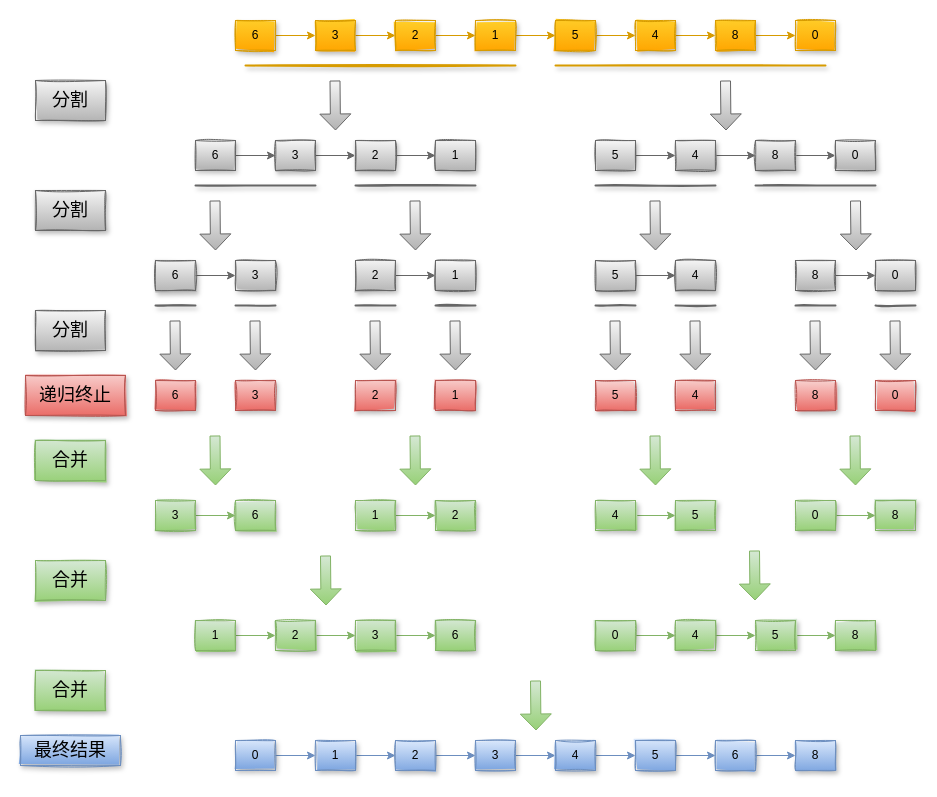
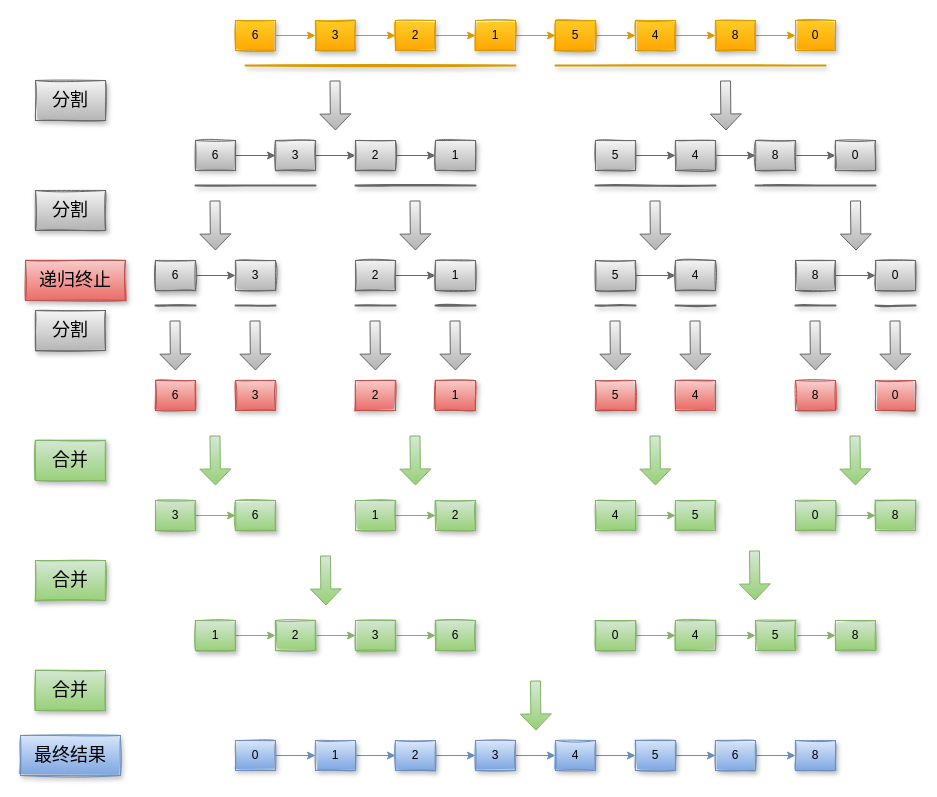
- <mxCell id="94" value="&lt;span style=&quot;font-size: 18px&quot;&gt;递归终止&lt;/span&gt;" style="text;html=1;strokeColor=#b85450;fillColor=#f8cecc;align=center;verticalAlign=middle;whiteSpace=wrap;rounded=0;shadow=1;glass=0;sketch=1;gradientColor=#ea6b66;" vertex="1" parent="1"><mxGeometry x="25" y="375" width="100" height="40" as="geometry" /></mxCell>
+ <mxCell id="94" value="&lt;span style=&quot;font-size: 18px&quot;&gt;递归终止&lt;/span&gt;" style="text;html=1;strokeColor=#b85450;fillColor=#f8cecc;align=center;verticalAlign=middle;whiteSpace=wrap;rounded=0;shadow=1;glass=0;sketch=1;gradientColor=#ea6b66;" vertex="1" parent="1"><mxGeometry x="25" y="260" width="100" height="40" as="geometry" /></mxCell>
- <mxCell id="113" value="&lt;span style=&quot;font-size: 18px&quot;&gt;最终结果&lt;/span&gt;" style="text;html=1;strokeColor=#6c8ebf;fillColor=#dae8fc;align=center;verticalAlign=middle;whiteSpace=wrap;rounded=0;shadow=1;glass=0;sketch=1;gradientColor=#7ea6e0;" vertex="1" parent="1"><mxGeometry x="20" y="735" width="100" height="30" as="geometry" /></mxCell>
+ <mxCell id="113" value="&lt;span style=&quot;font-size: 18px&quot;&gt;最终结果&lt;/span&gt;" style="text;html=1;strokeColor=#6c8ebf;fillColor=#dae8fc;align=center;verticalAlign=middle;whiteSpace=wrap;rounded=0;shadow=1;glass=0;sketch=1;gradientColor=#7ea6e0;" vertex="1" parent="1"><mxGeometry x="20" y="735" width="100" height="40" as="geometry" /></mxCell>
